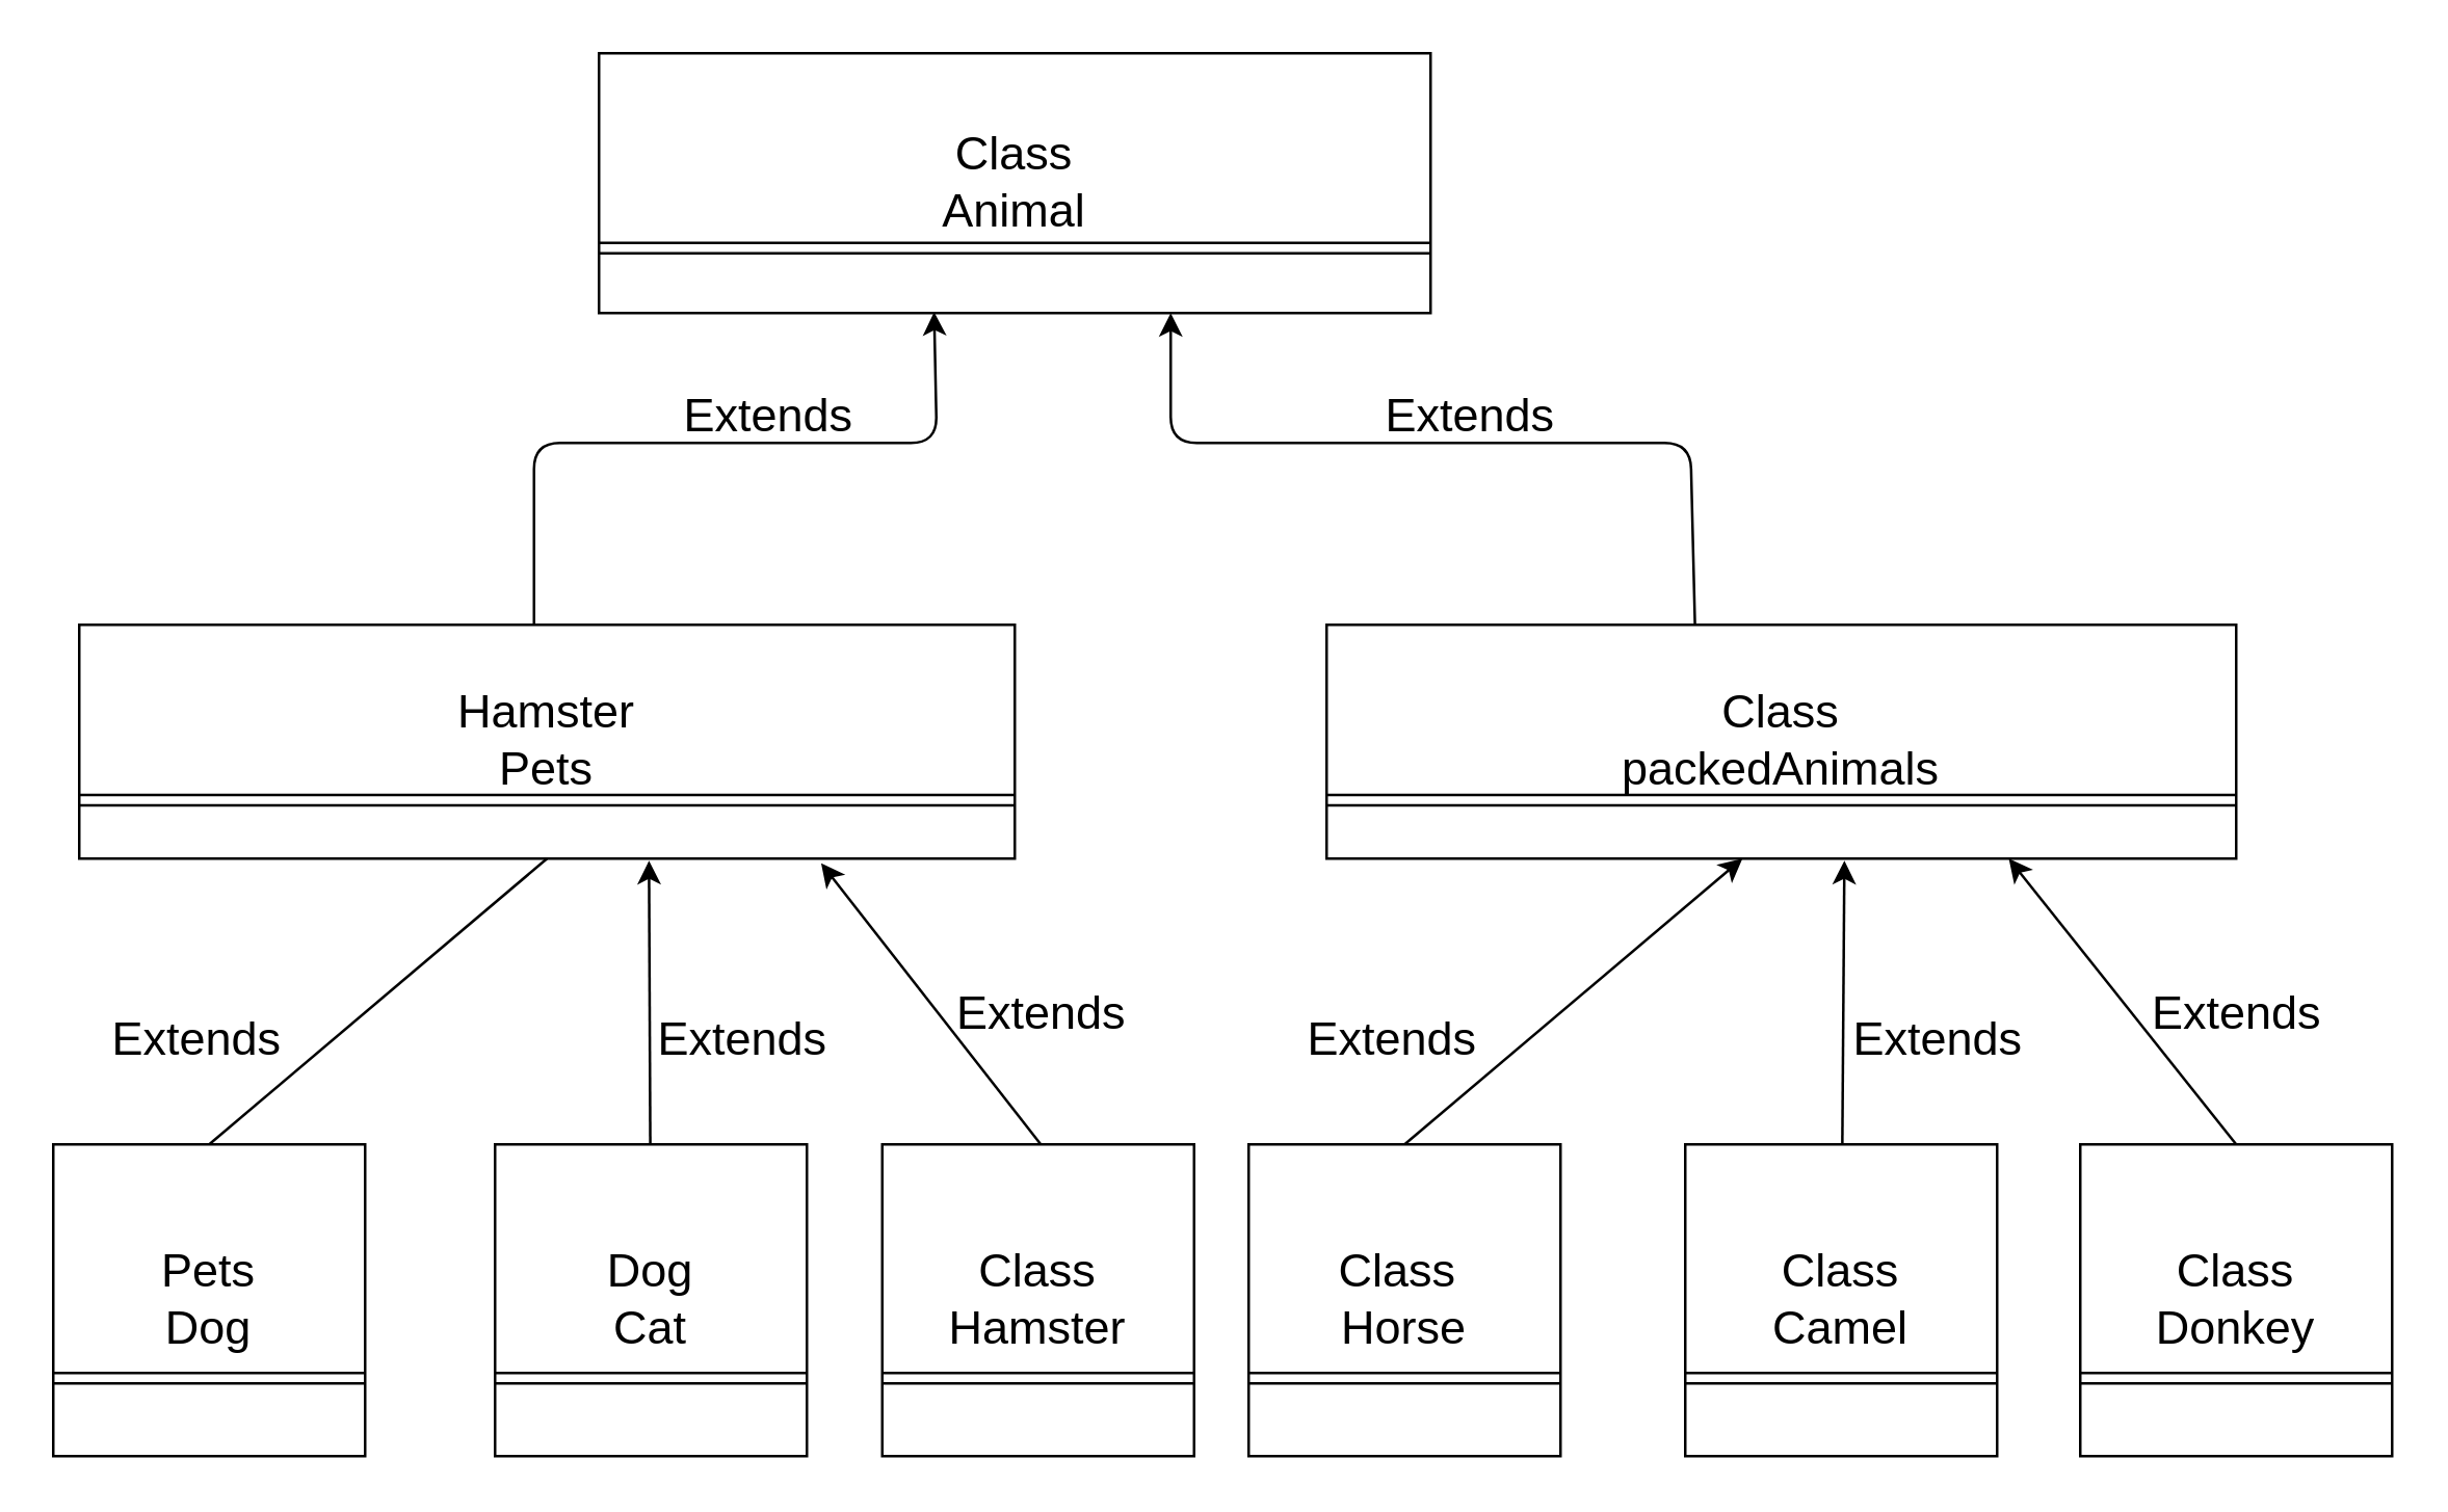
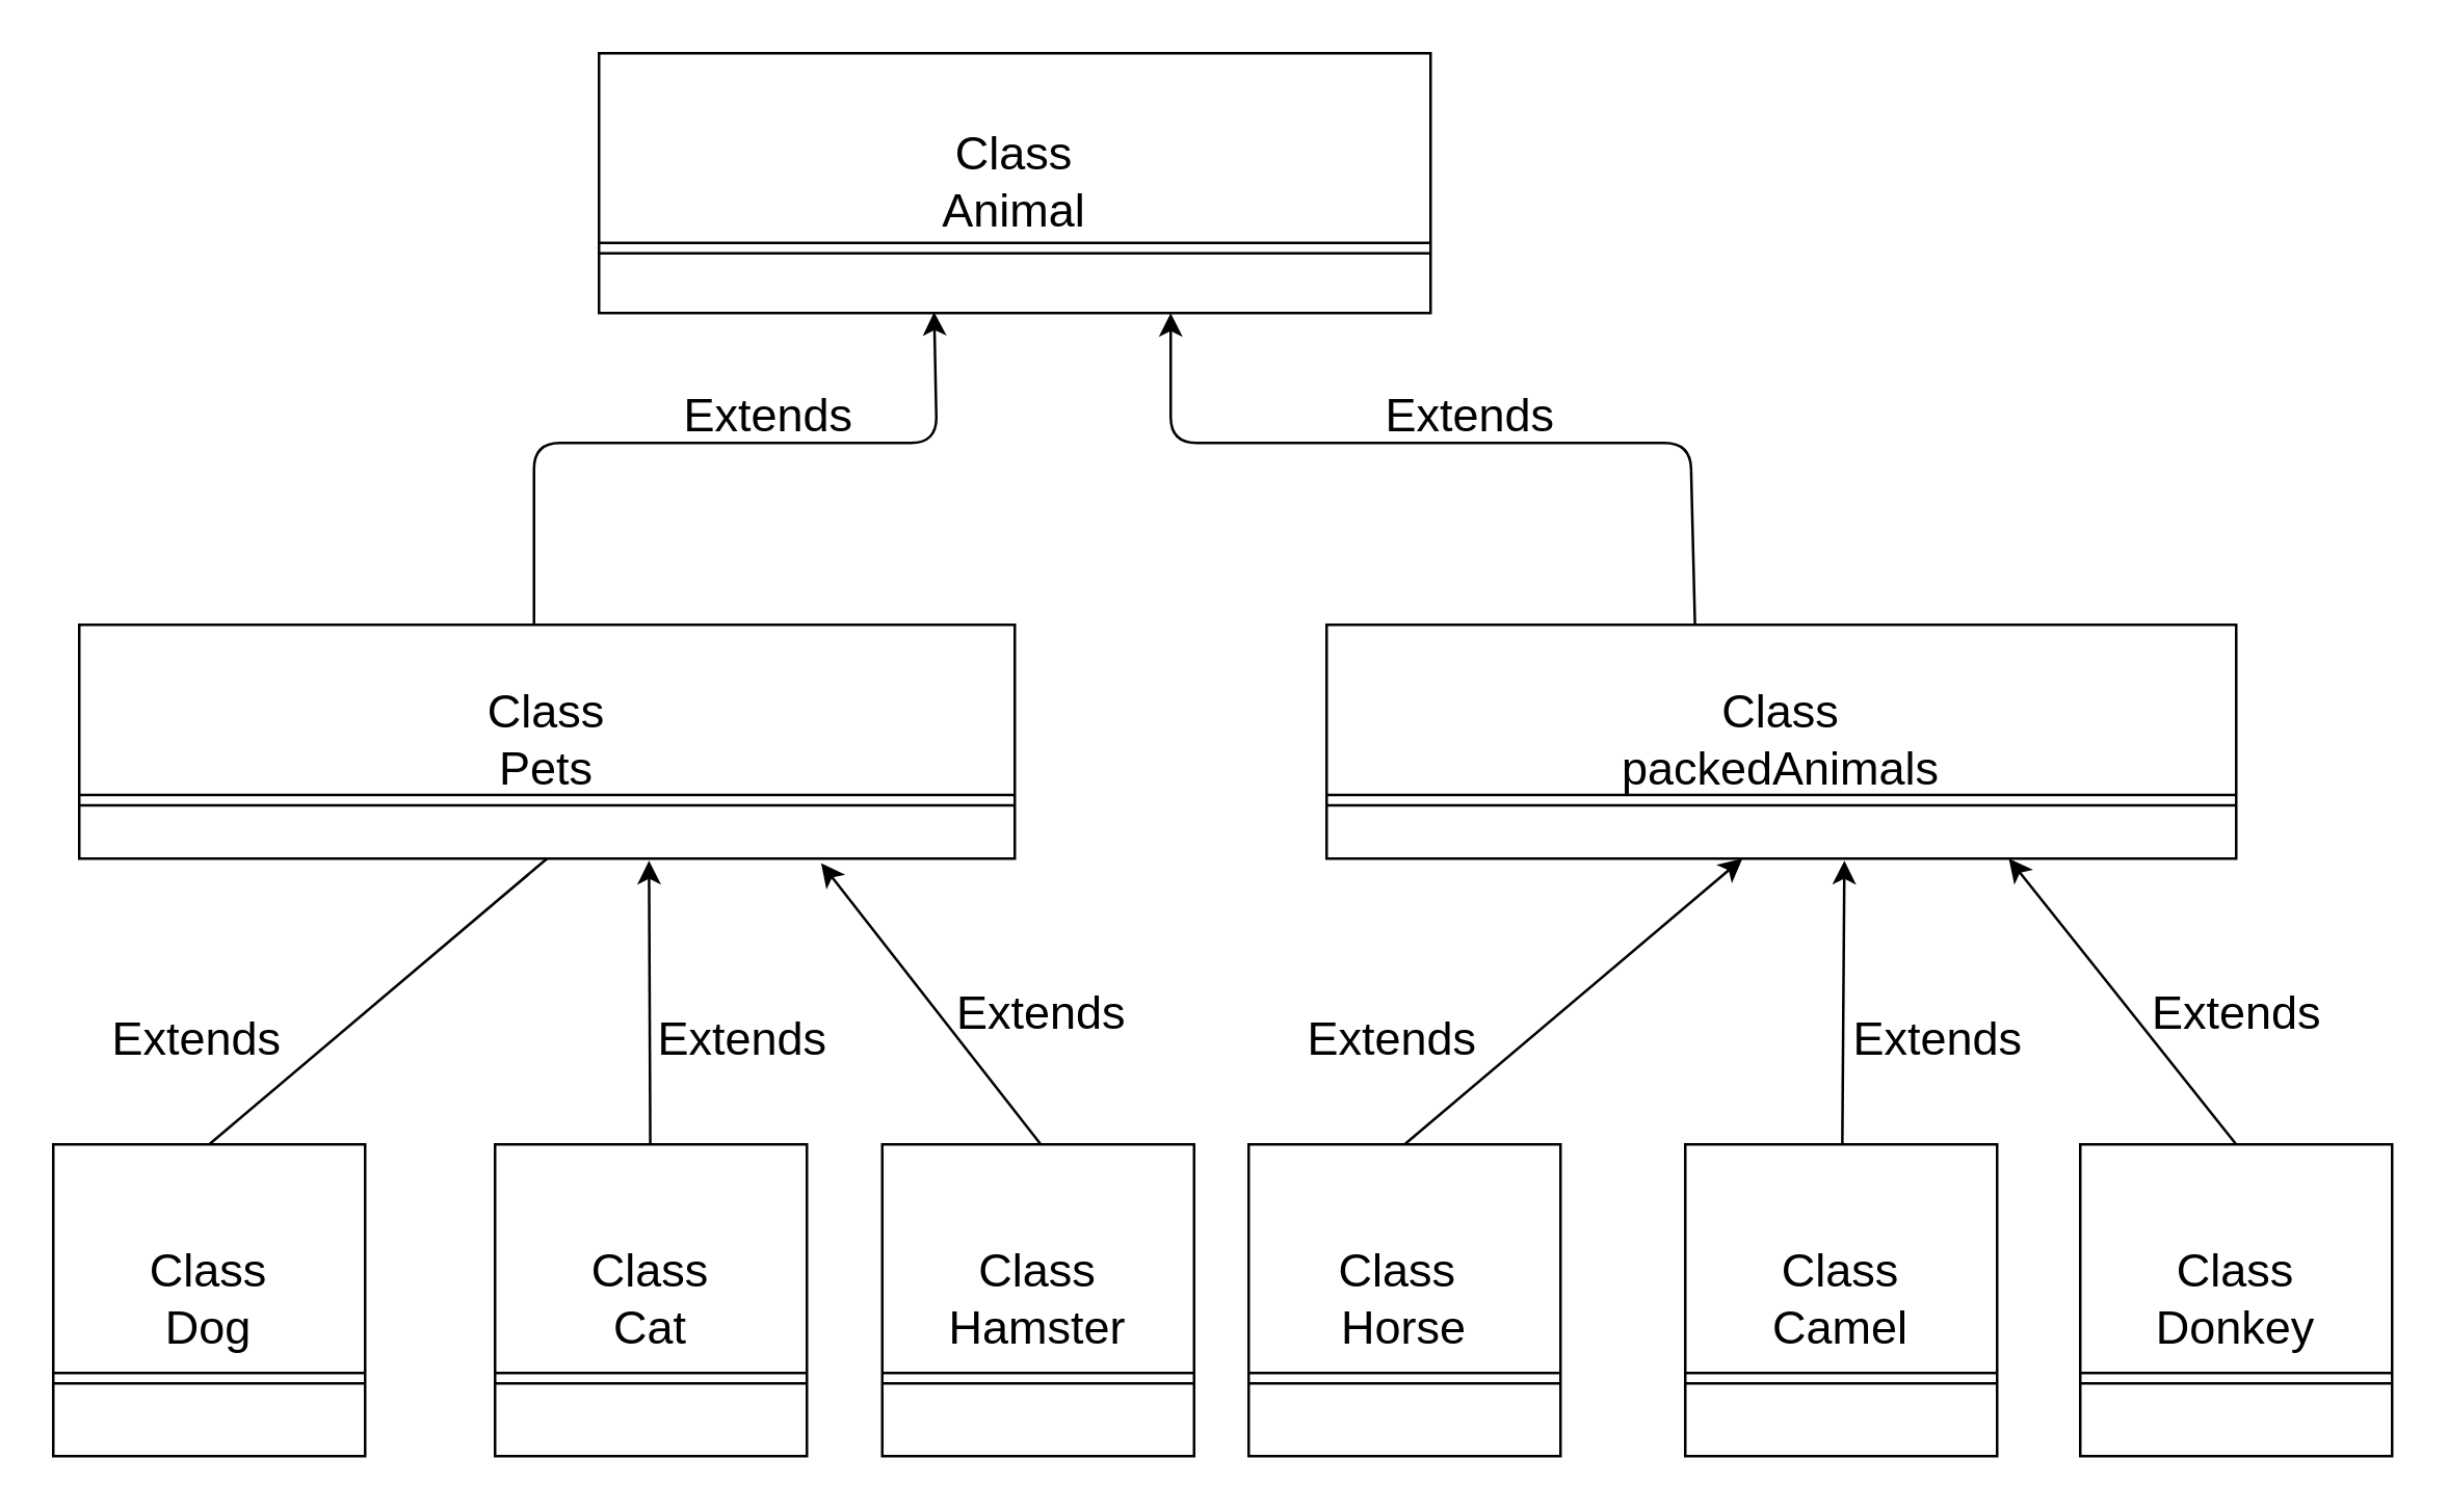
- <mxCell id="4" value="Hamster&lt;br&gt;Pets" style="rounded=0;whiteSpace=wrap;html=1;fontSize=18;" vertex="1" parent="1"><mxGeometry x="30" y="240" width="360" height="90" as="geometry" /></mxCell>
+ <mxCell id="4" value="Class&lt;br&gt;Pets" style="rounded=0;whiteSpace=wrap;html=1;fontSize=18;" vertex="1" parent="1"><mxGeometry x="30" y="240" width="360" height="90" as="geometry" /></mxCell>
- <mxCell id="13" value="Pets&lt;br&gt;Dog" style="whiteSpace=wrap;html=1;aspect=fixed;fontSize=18;" vertex="1" parent="1"><mxGeometry x="20" y="440" width="120" height="120" as="geometry" /></mxCell>
+ <mxCell id="13" value="Class&lt;br&gt;Dog" style="whiteSpace=wrap;html=1;aspect=fixed;fontSize=18;" vertex="1" parent="1"><mxGeometry x="20" y="440" width="120" height="120" as="geometry" /></mxCell>
- <mxCell id="15" value="Dog&lt;br&gt;Cat" style="whiteSpace=wrap;html=1;aspect=fixed;fontSize=18;" vertex="1" parent="1"><mxGeometry x="190" y="440" width="120" height="120" as="geometry" /></mxCell>
+ <mxCell id="15" value="Class&lt;br&gt;Cat" style="whiteSpace=wrap;html=1;aspect=fixed;fontSize=18;" vertex="1" parent="1"><mxGeometry x="190" y="440" width="120" height="120" as="geometry" /></mxCell>
